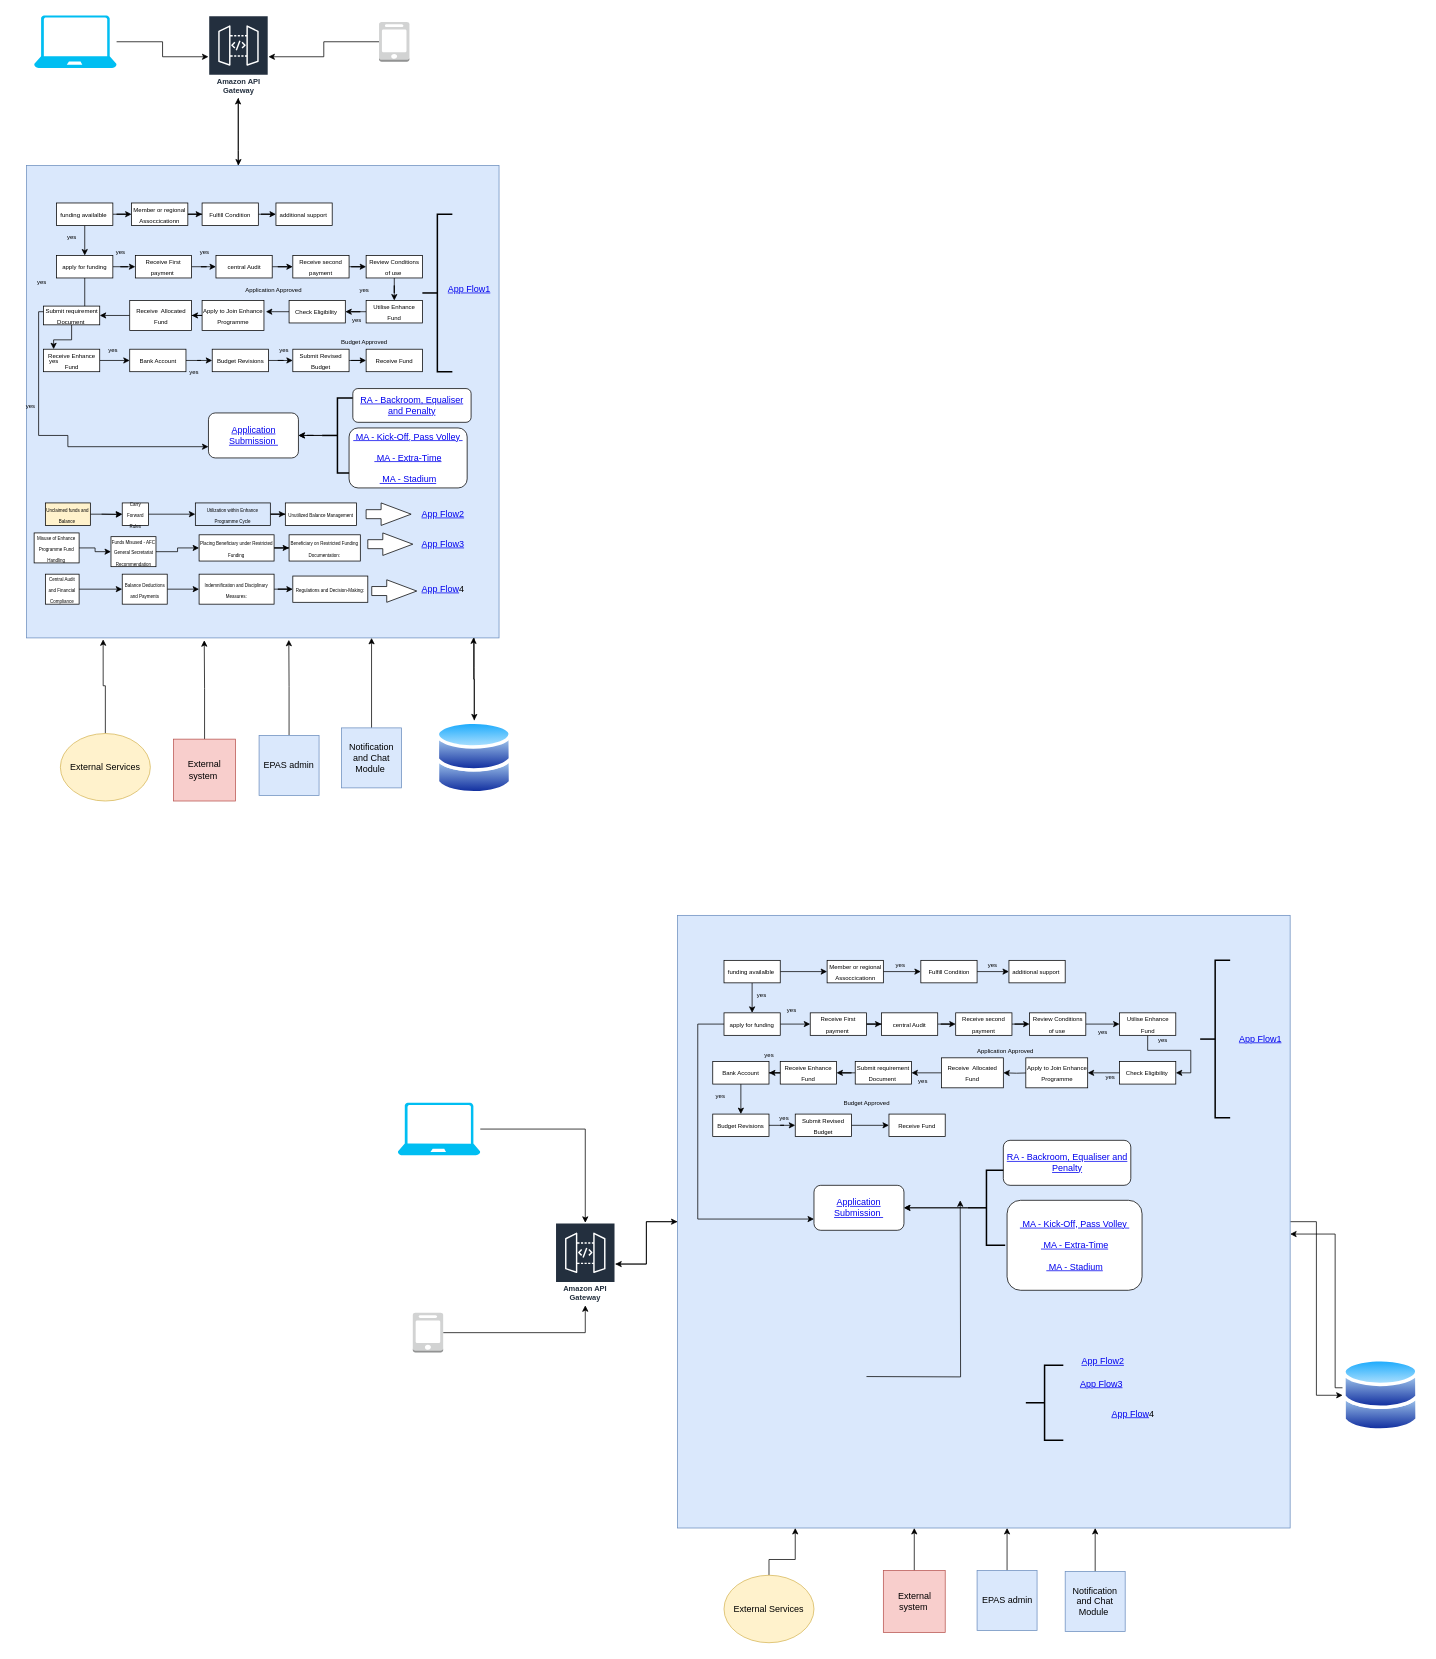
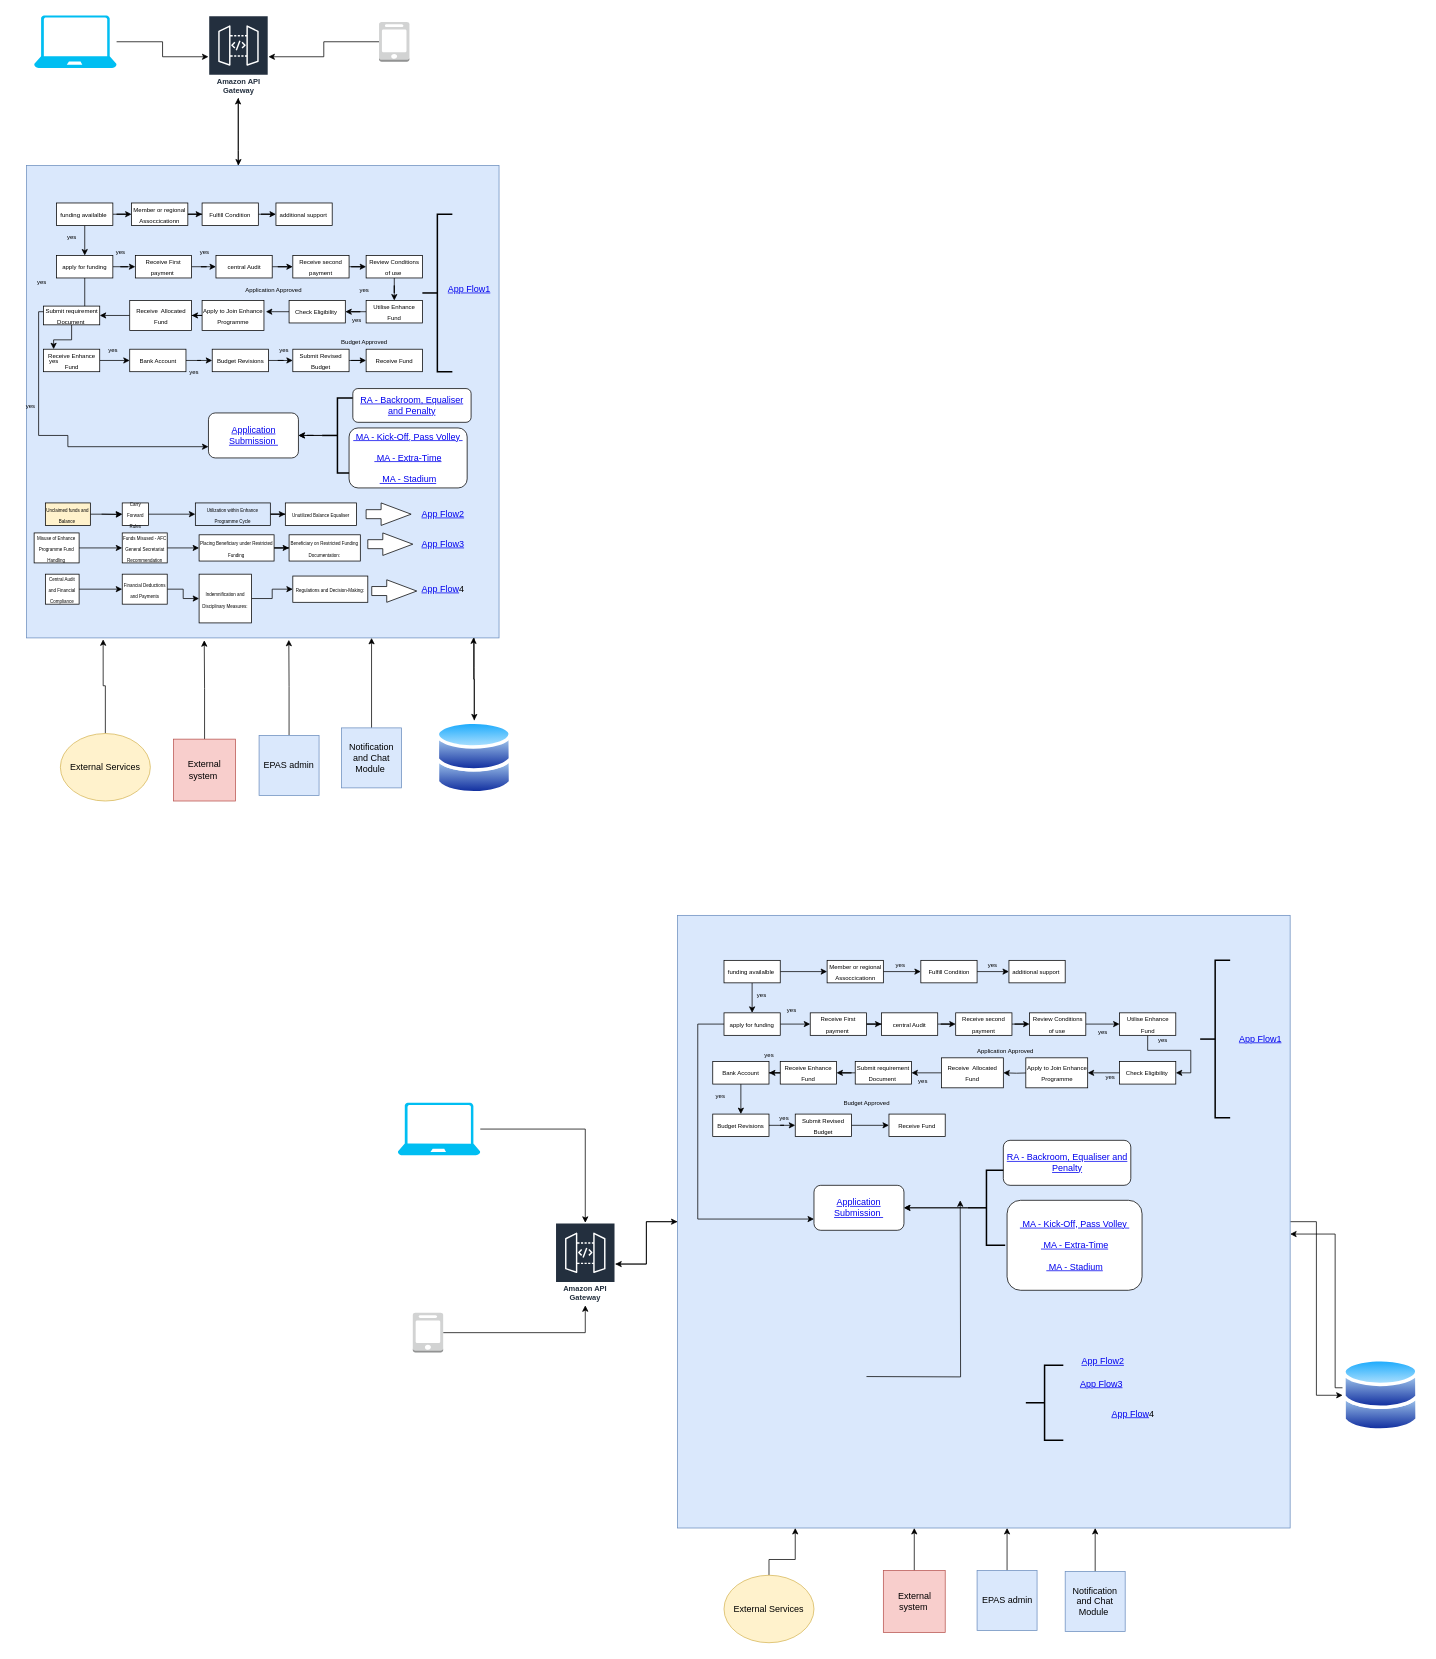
- <mxCell id="180" value="&lt;font style=&quot;font-size: 6px;&quot;&gt;Unutilized Balance Management&lt;/font&gt;" style="rounded=0;whiteSpace=wrap;html=1;" vertex="1" parent="1"><mxGeometry x="380" y="670" width="95" height="30" as="geometry" /></mxCell>
+ <mxCell id="180" value="&lt;font style=&quot;font-size: 6px;&quot;&gt;Unutilized Balance Equaliser&lt;/font&gt;" style="rounded=0;whiteSpace=wrap;html=1;" vertex="1" parent="1"><mxGeometry x="380" y="670" width="95" height="30" as="geometry" /></mxCell>
- <mxCell id="188" value="&lt;font style=&quot;font-size: 6px;&quot;&gt;Funds Misused - AFC General Secretariat Recommendation&lt;/font&gt;" style="rounded=0;whiteSpace=wrap;html=1;" vertex="1" parent="1"><mxGeometry x="147.5" y="715" width="60" height="40" as="geometry" /></mxCell>
+ <mxCell id="188" value="&lt;font style=&quot;font-size: 6px;&quot;&gt;Funds Misused - AFC General Secretariat Recommendation&lt;/font&gt;" style="rounded=0;whiteSpace=wrap;html=1;" vertex="1" parent="1"><mxGeometry x="162.5" y="710" width="60" height="40" as="geometry" /></mxCell>
- <mxCell id="193" value="&lt;font style=&quot;font-size: 6px;&quot;&gt;Balance Deductions and Payments&lt;/font&gt;" style="rounded=0;whiteSpace=wrap;html=1;" vertex="1" parent="1"><mxGeometry x="162.5" y="765" width="60" height="40" as="geometry" /></mxCell>
+ <mxCell id="193" value="&lt;font style=&quot;font-size: 6px;&quot;&gt;Financial Deductions and Payments&lt;/font&gt;" style="rounded=0;whiteSpace=wrap;html=1;" vertex="1" parent="1"><mxGeometry x="162.5" y="765" width="60" height="40" as="geometry" /></mxCell>
- <mxCell id="195" value="&lt;font style=&quot;font-size: 6px;&quot;&gt;Indemnification and Disciplinary Measures:&lt;/font&gt;" style="rounded=0;whiteSpace=wrap;html=1;" vertex="1" parent="1"><mxGeometry x="265" y="765" width="100" height="40" as="geometry" /></mxCell>
+ <mxCell id="195" value="&lt;font style=&quot;font-size: 6px;&quot;&gt;Indemnification and Disciplinary Measures:&lt;/font&gt;" style="rounded=0;whiteSpace=wrap;html=1;" vertex="1" parent="1"><mxGeometry x="265" y="765" width="70" height="65" as="geometry" /></mxCell>
